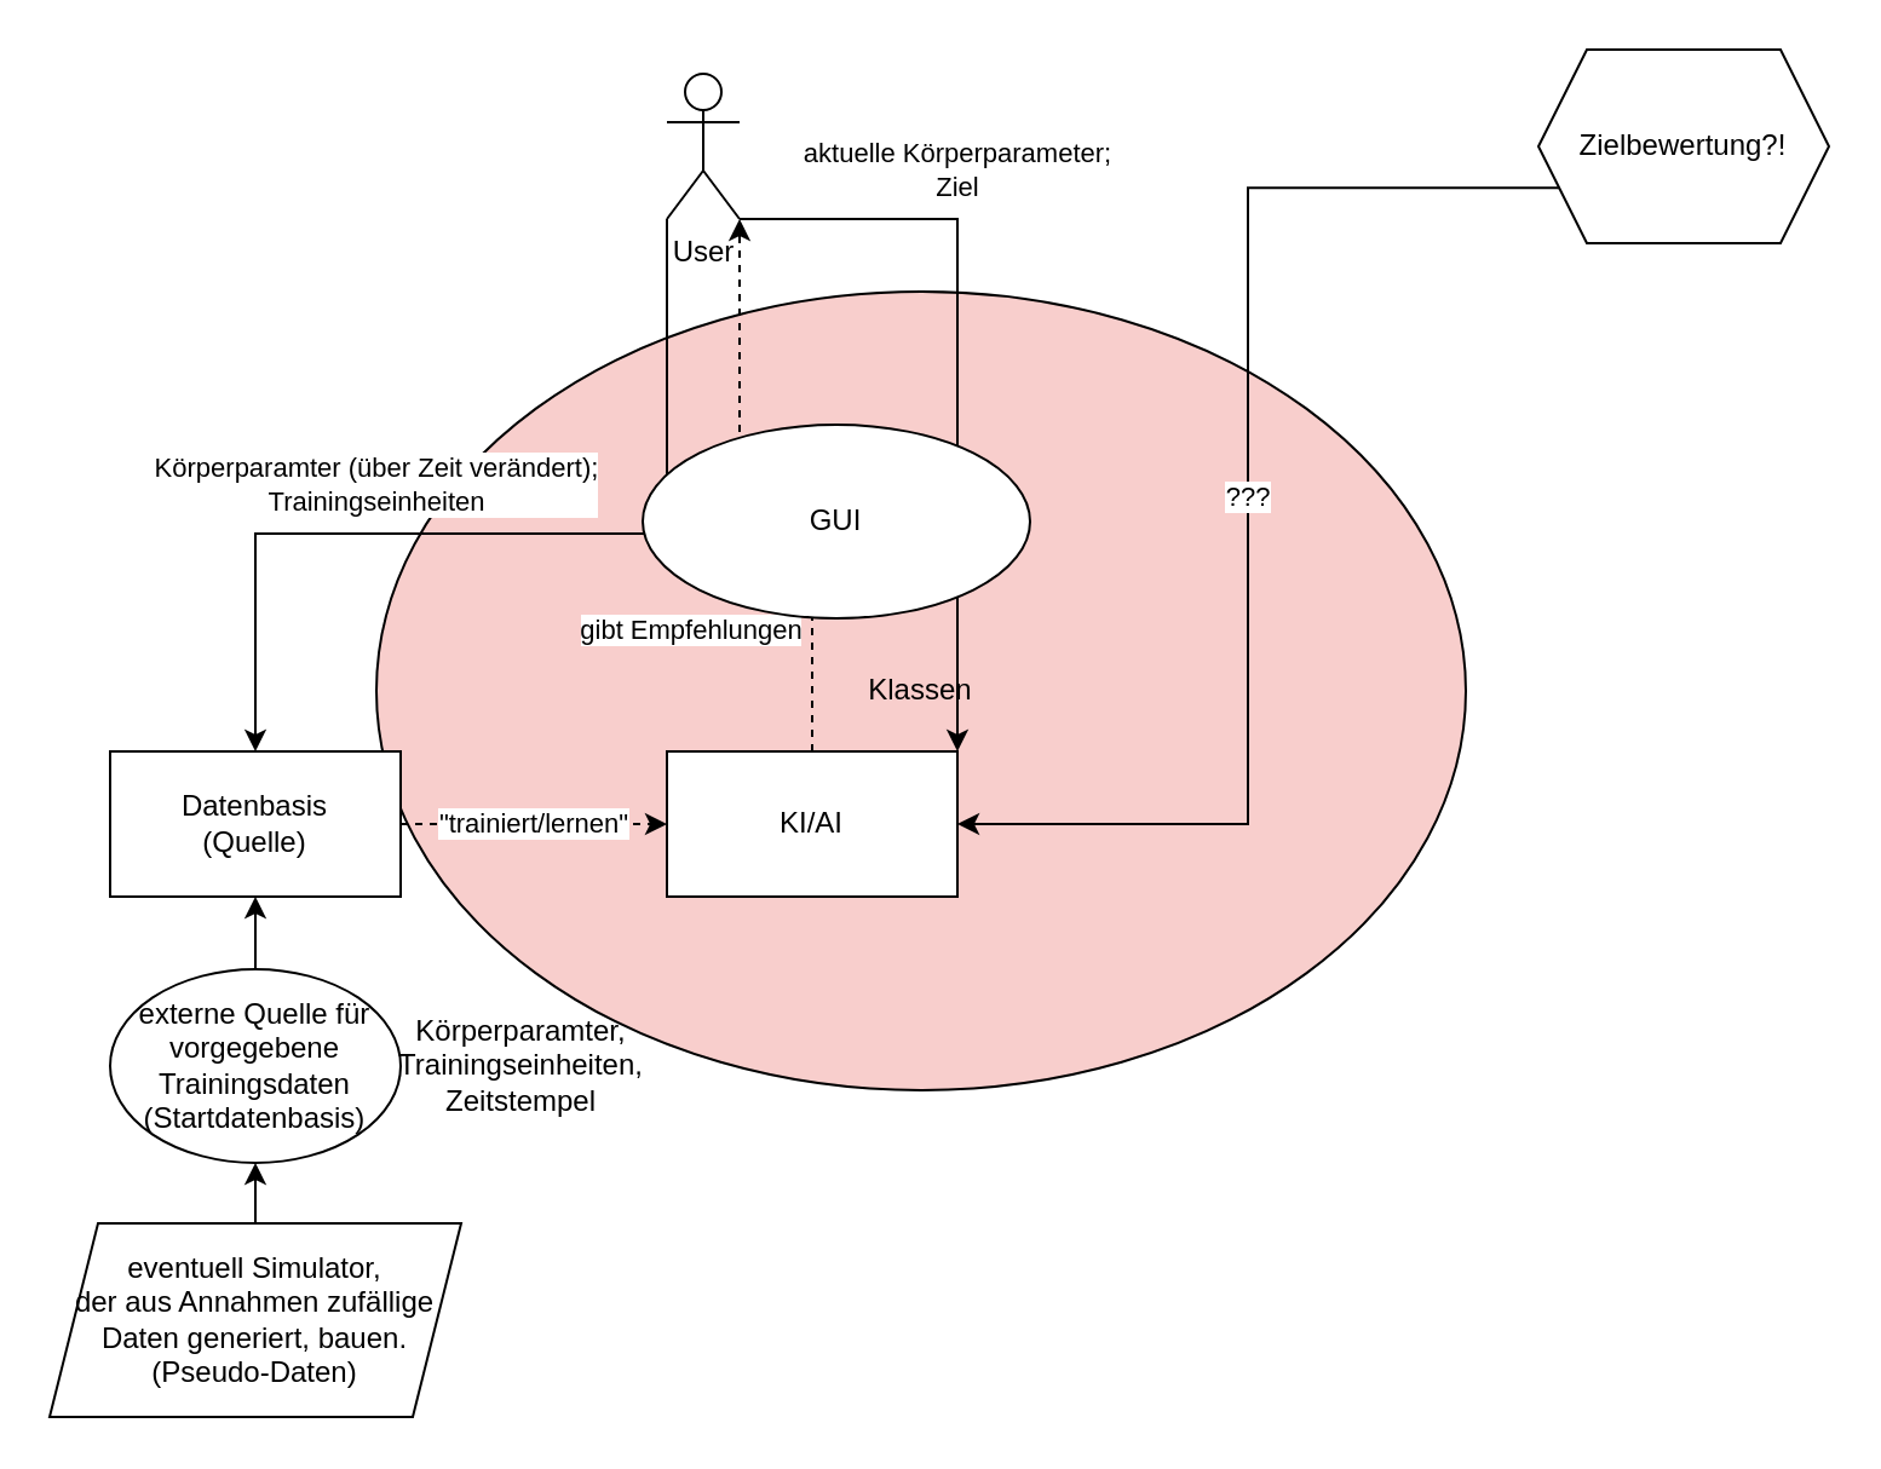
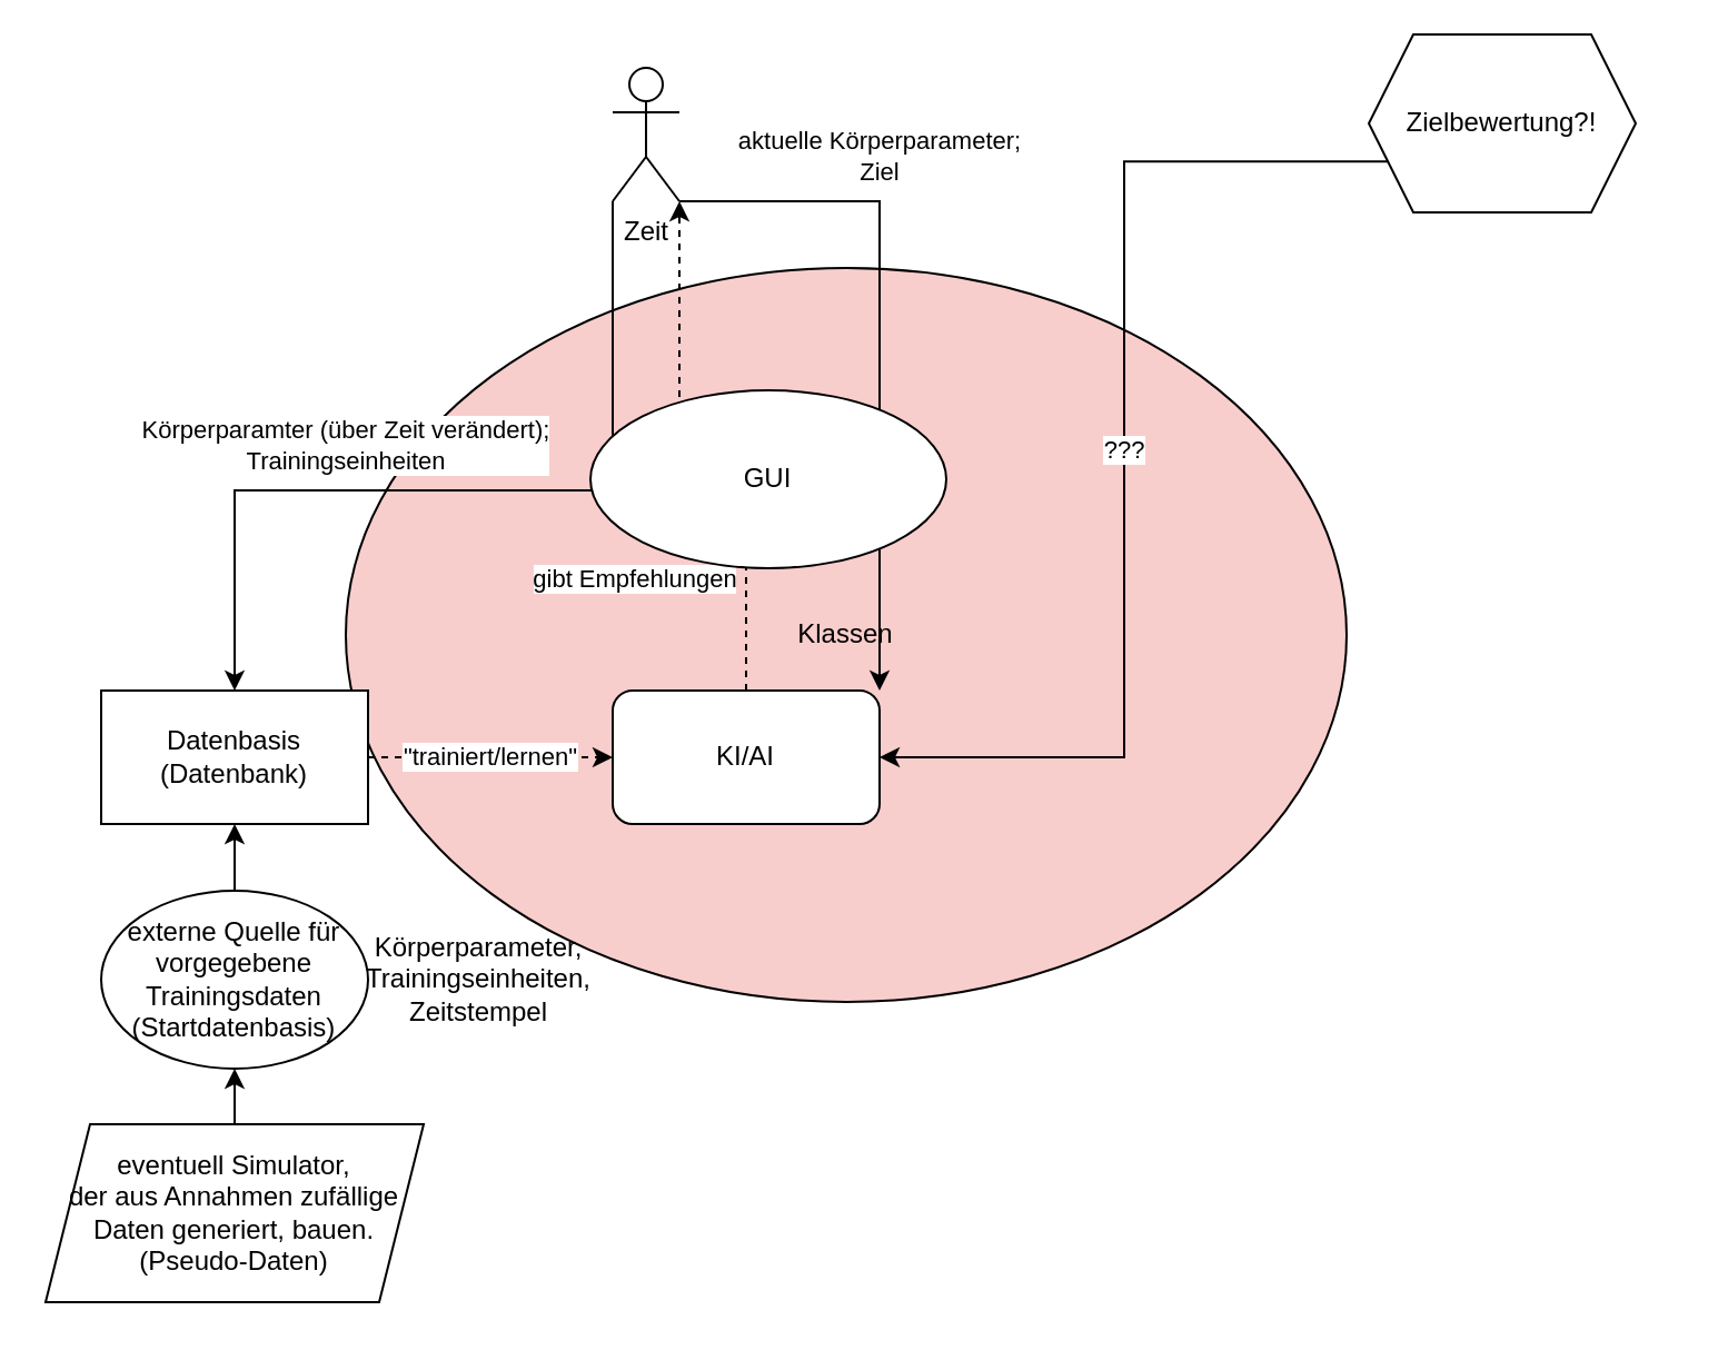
- <mxCell id="17" value="Zielbewertung?!" style="shape=hexagon;perimeter=hexagonPerimeter2;whiteSpace=wrap;html=1;fixedSize=1;" parent="1" vertex="1"><mxGeometry x="635" y="20" width="120" height="80" as="geometry" /></mxCell>
+ <mxCell id="17" value="Zielbewertung?!" style="shape=hexagon;perimeter=hexagonPerimeter2;whiteSpace=wrap;html=1;fixedSize=1;" parent="1" vertex="1"><mxGeometry x="615" y="15" width="120" height="80" as="geometry" /></mxCell>
- <mxCell id="7" value="User" style="shape=umlActor;verticalLabelPosition=bottom;verticalAlign=top;html=1;outlineConnect=0;" parent="1" vertex="1"><mxGeometry x="275" y="30" width="30" height="60" as="geometry" /></mxCell>
+ <mxCell id="7" value="Zeit" style="shape=umlActor;verticalLabelPosition=bottom;verticalAlign=top;html=1;outlineConnect=0;" parent="1" vertex="1"><mxGeometry x="275" y="30" width="30" height="60" as="geometry" /></mxCell>
- <mxCell id="4" value="Datenbasis&lt;br&gt;(Quelle)" style="rounded=0;whiteSpace=wrap;html=1;" parent="1" vertex="1"><mxGeometry x="45" y="310" width="120" height="60" as="geometry" /></mxCell>
+ <mxCell id="4" value="Datenbasis&lt;br&gt;(Datenbank)" style="rounded=0;whiteSpace=wrap;html=1;" parent="1" vertex="1"><mxGeometry x="45" y="310" width="120" height="60" as="geometry" /></mxCell>
- <mxCell id="9" value="KI/AI" style="rounded=0;whiteSpace=wrap;html=1;" parent="1" vertex="1"><mxGeometry x="275" y="310" width="120" height="60" as="geometry" /></mxCell>
+ <mxCell id="9" value="KI/AI" style="whiteSpace=wrap;html=1;rounded=1;" parent="1" vertex="1"><mxGeometry x="275" y="310" width="120" height="60" as="geometry" /></mxCell>
- <mxCell id="13" value="Körperparamter, Trainingseinheiten,&lt;br&gt;Zeitstempel" style="text;html=1;strokeColor=none;fillColor=none;align=center;verticalAlign=middle;whiteSpace=wrap;rounded=0;" parent="1" vertex="1"><mxGeometry x="185" y="425" width="60" height="30" as="geometry" /></mxCell>
+ <mxCell id="13" value="Körperparameter, Trainingseinheiten,&lt;br&gt;Zeitstempel" style="text;html=1;strokeColor=none;fillColor=none;align=center;verticalAlign=middle;whiteSpace=wrap;rounded=0;" parent="1" vertex="1"><mxGeometry x="185" y="425" width="60" height="30" as="geometry" /></mxCell>
